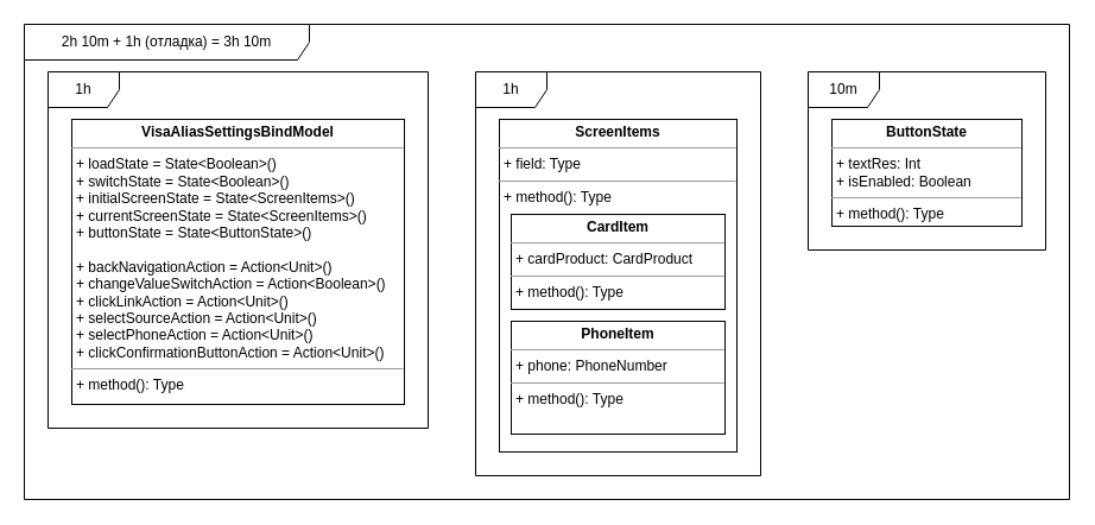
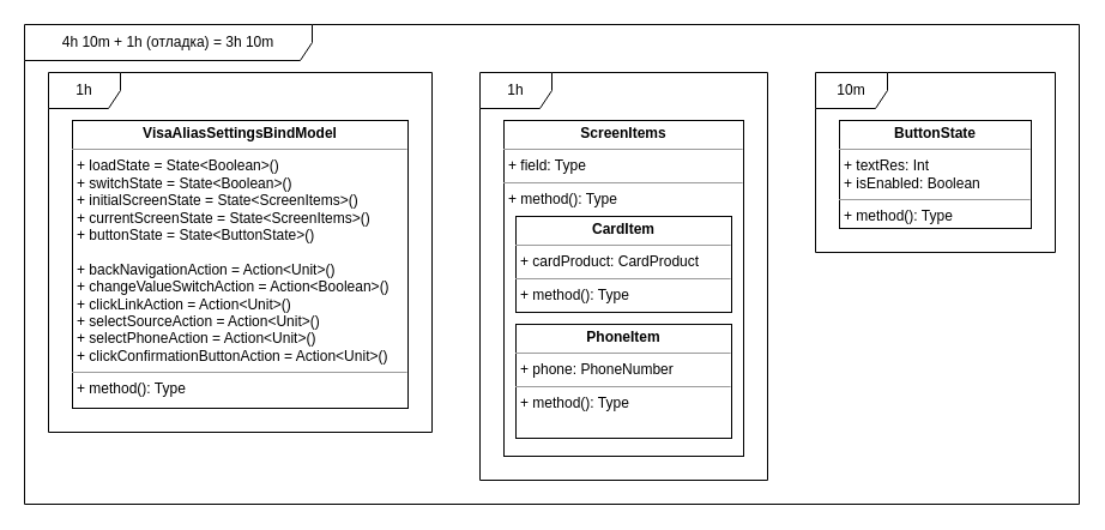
- <mxCell id="10" value="2h 10m + 1h (отладка) = 3h 10m" style="shape=umlFrame;whiteSpace=wrap;html=1;width=240;height=30;" vertex="1" parent="1"><mxGeometry x="20" width="880" height="400" as="geometry" y="20" /></mxCell>
+ <mxCell id="10" value="4h 10m + 1h (отладка) = 3h 10m" style="shape=umlFrame;whiteSpace=wrap;html=1;width=240;height=30;" vertex="1" parent="1"><mxGeometry x="20" width="880" height="400" as="geometry" y="20" /></mxCell>
